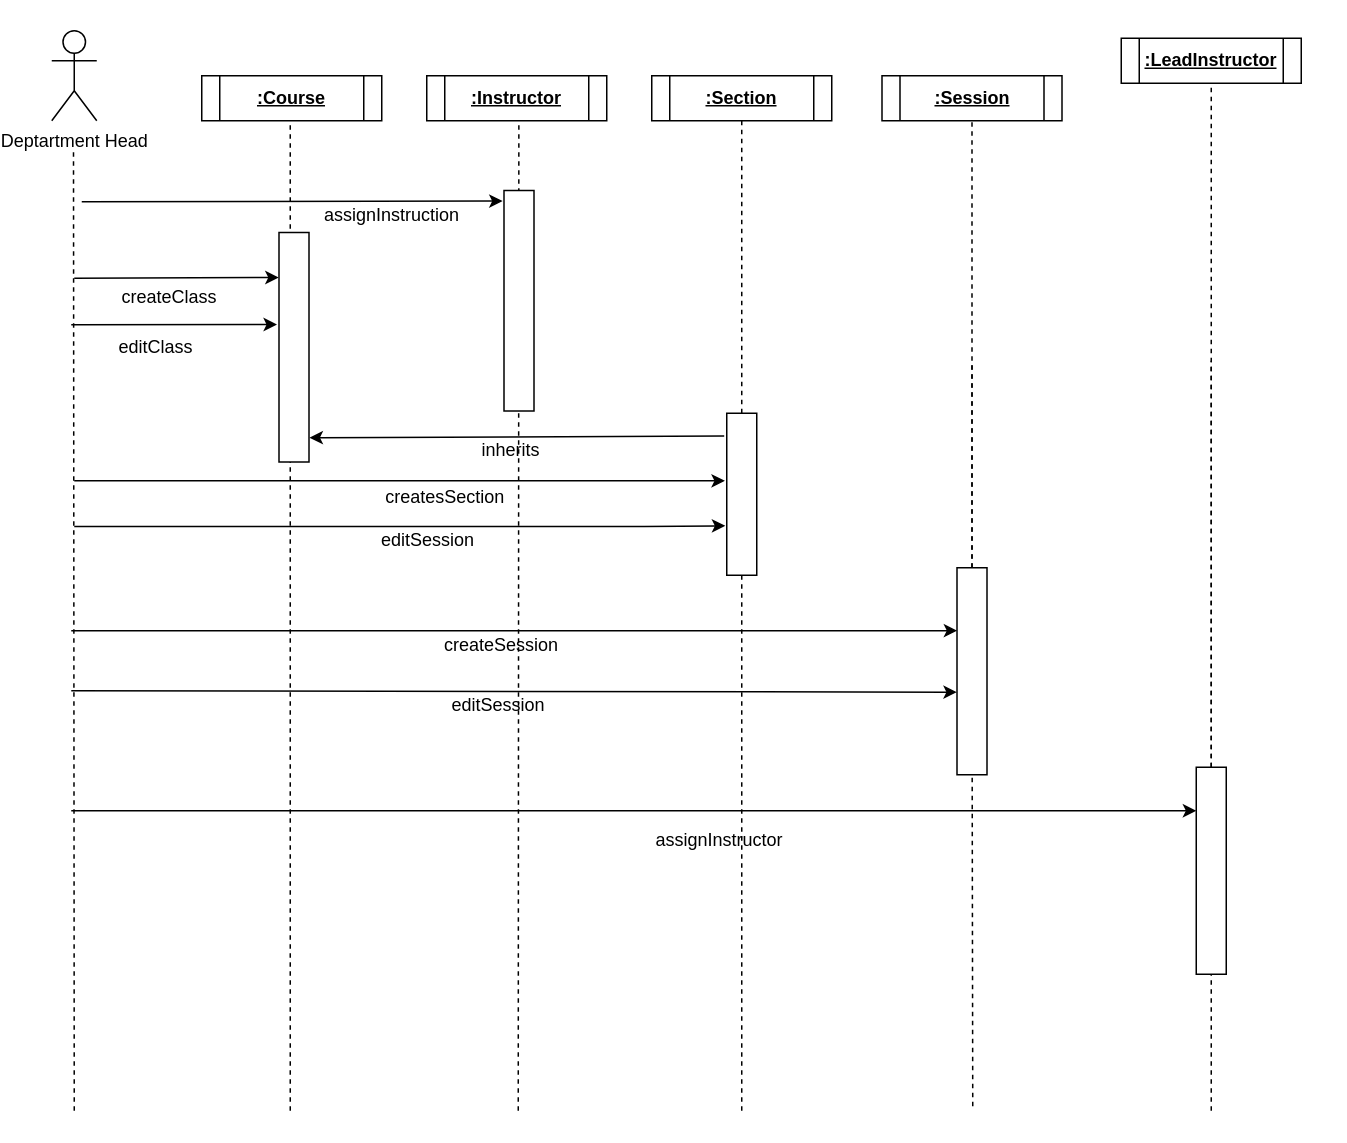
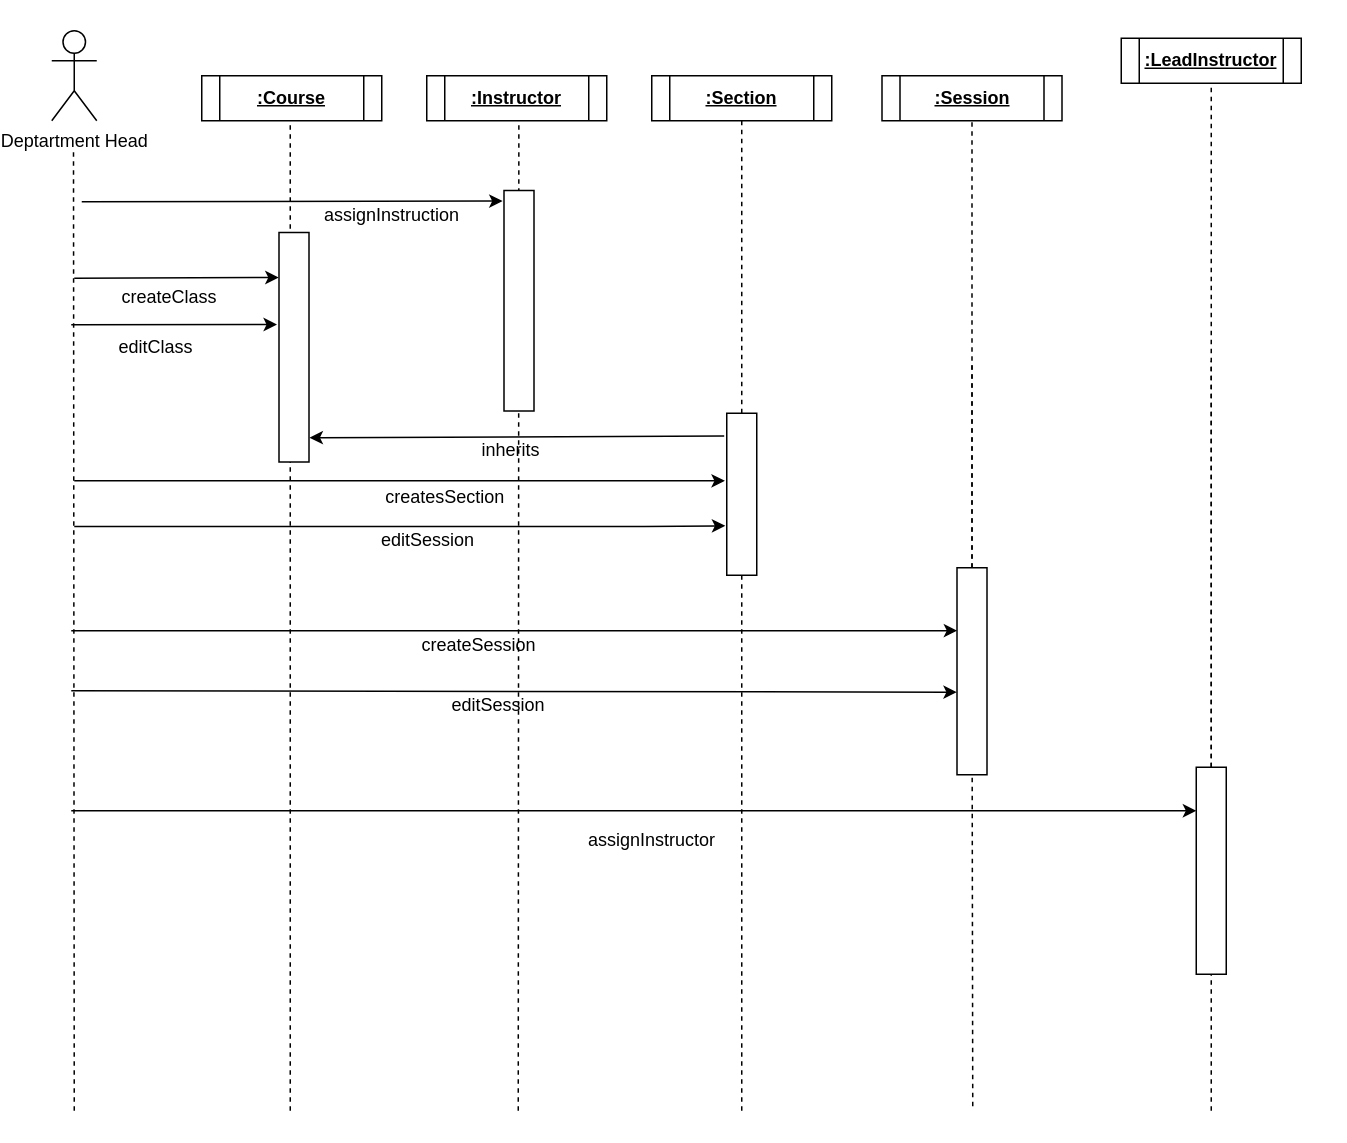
- <mxCell id="26" value="createSession" style="text;html=1;resizable=0;points=[];autosize=1;align=left;verticalAlign=top;spacingTop=-4;" vertex="1" parent="1"><mxGeometry x="280" y="420" width="90" height="20" as="geometry" /></mxCell>
+ <mxCell id="26" value="createSession" style="text;html=1;resizable=0;points=[];autosize=1;align=left;verticalAlign=top;spacingTop=-4;" vertex="1" parent="1"><mxGeometry x="265" y="420" width="90" height="20" as="geometry" /></mxCell>
- <mxCell id="41" value="assignInstructor" style="text;html=1;resizable=0;points=[];autosize=1;align=left;verticalAlign=top;spacingTop=-4;" vertex="1" parent="1"><mxGeometry x="421" y="550" width="100" height="20" as="geometry" /></mxCell>
+ <mxCell id="41" value="assignInstructor" style="text;html=1;resizable=0;points=[];autosize=1;align=left;verticalAlign=top;spacingTop=-4;" vertex="1" parent="1"><mxGeometry x="376" y="550" width="100" height="20" as="geometry" /></mxCell>
